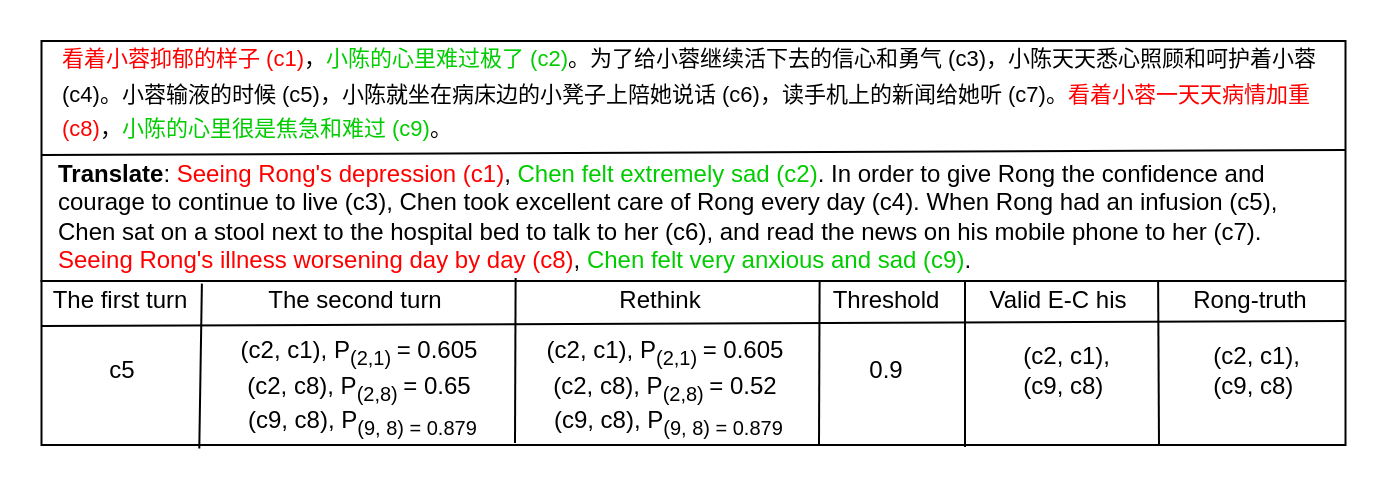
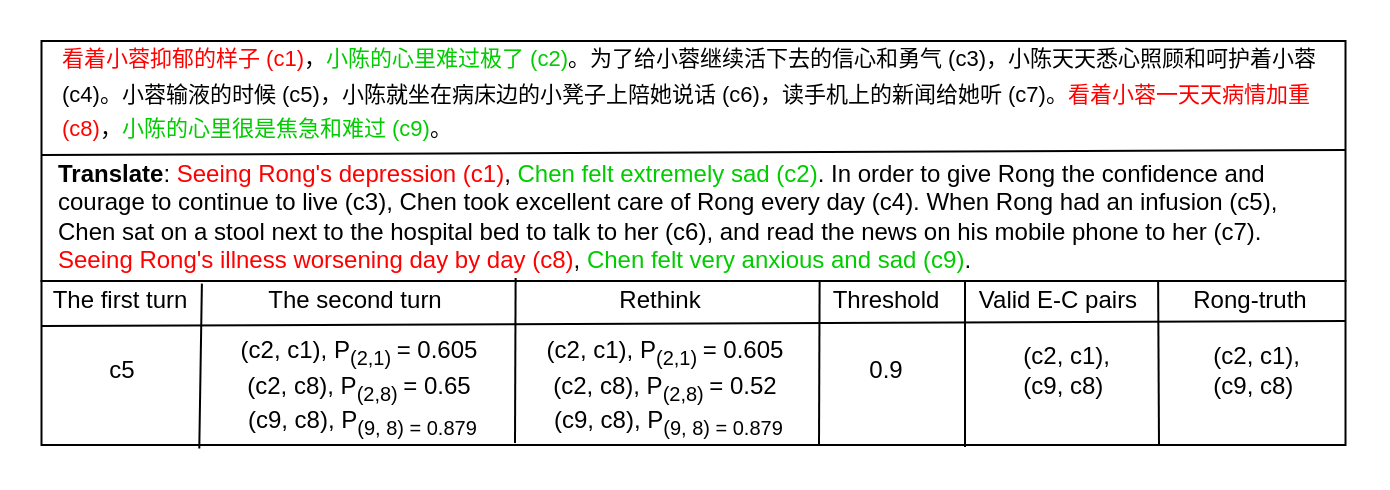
- <mxCell id="8" value="Valid E-C his" style="text;html=1;strokeColor=none;fillColor=none;align=center;verticalAlign=middle;whiteSpace=wrap;rounded=0;shadow=0;glass=0;sketch=0;" vertex="1" parent="1"><mxGeometry x="483" y="140" width="92" height="20" as="geometry" /></mxCell>
+ <mxCell id="8" value="Valid E-C pairs" style="text;html=1;strokeColor=none;fillColor=none;align=center;verticalAlign=middle;whiteSpace=wrap;rounded=0;shadow=0;glass=0;sketch=0;" vertex="1" parent="1"><mxGeometry x="483" y="140" width="92" height="20" as="geometry" /></mxCell>
